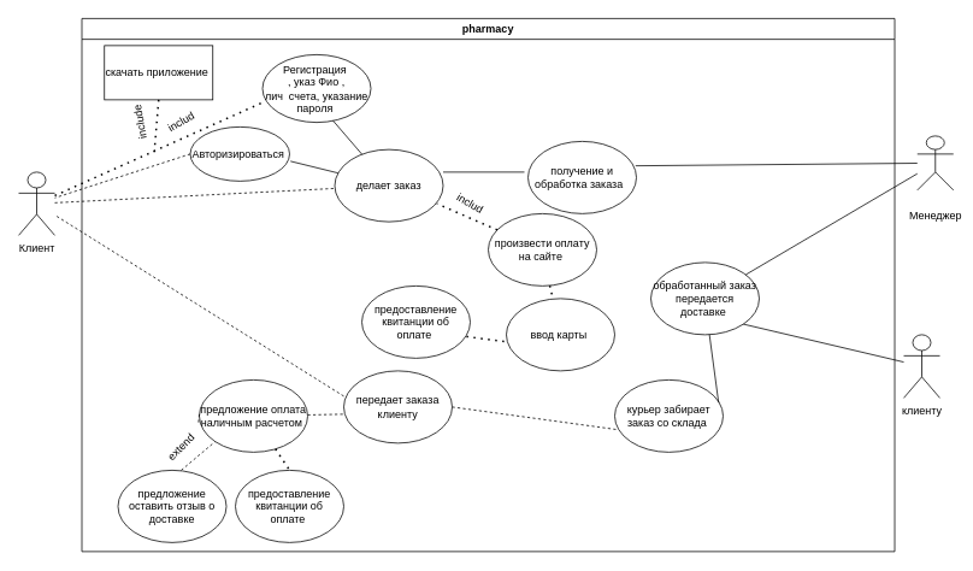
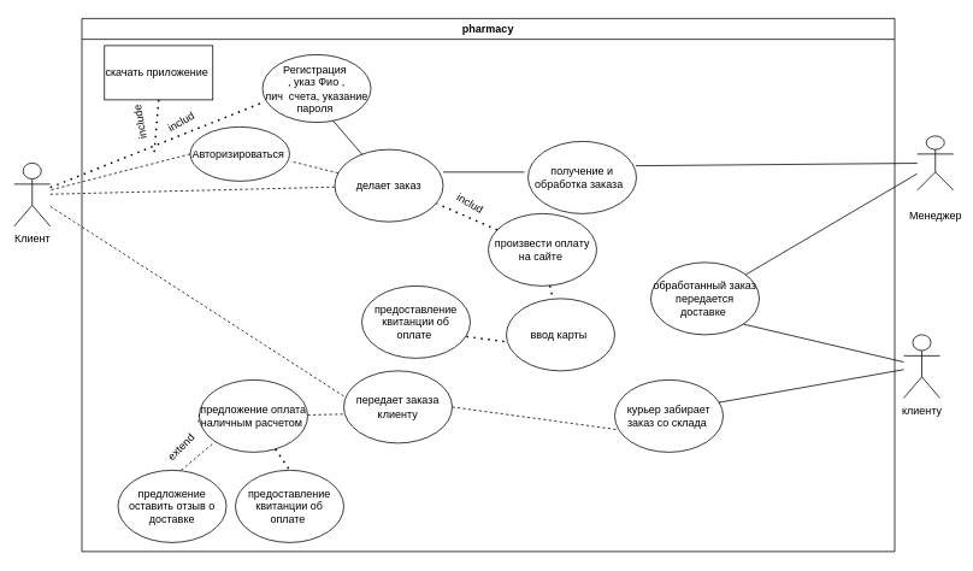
- <mxCell id="43" value="" style="endArrow=none;dashed=0;html=1;rounded=0;entryX=1.009;entryY=0.633;entryDx=0;entryDy=0;entryPerimeter=0;" edge="1" parent="1" source="7" target="38"><mxGeometry width="50" height="50" relative="1" as="geometry"><mxPoint x="640" y="290" as="sourcePoint" /><mxPoint x="690" y="240" as="targetPoint" /></mxGeometry></mxCell>
+ <mxCell id="43" value="" style="endArrow=none;dashed=1;html=1;rounded=0;entryX=1.009;entryY=0.633;entryDx=0;entryDy=0;entryPerimeter=0;" edge="1" parent="1" source="7" target="38"><mxGeometry width="50" height="50" relative="1" as="geometry"><mxPoint x="640" y="290" as="sourcePoint" /><mxPoint x="690" y="240" as="targetPoint" /></mxGeometry></mxCell>
- <mxCell id="2" value="Клиент" style="shape=umlActor;verticalLabelPosition=bottom;verticalAlign=top;html=1;outlineConnect=0;" parent="1" vertex="1"><mxGeometry x="20" y="190" width="40" height="70" as="geometry" /></mxCell>
+ <mxCell id="2" value="Клиент" style="shape=umlActor;verticalLabelPosition=bottom;verticalAlign=top;html=1;outlineConnect=0;" parent="1" vertex="1"><mxGeometry x="15" y="180" width="40" height="70" as="geometry" /></mxCell>
- <mxCell id="20" value="" style="endArrow=none;html=1;rounded=0;exitX=0.958;exitY=0.313;exitDx=0;exitDy=0;exitPerimeter=0;" parent="1" source="19" target="16" edge="1"><mxGeometry width="50" height="50" relative="1" as="geometry"><mxPoint x="810" y="440" as="sourcePoint" /><mxPoint x="680" y="300" as="targetPoint" /></mxGeometry></mxCell>
+ <mxCell id="20" value="" style="endArrow=none;html=1;rounded=0;exitX=0.958;exitY=0.313;exitDx=0;exitDy=0;exitPerimeter=0;" parent="1" source="19" target="4" edge="1"><mxGeometry width="50" height="50" relative="1" as="geometry"><mxPoint x="810" y="440" as="sourcePoint" /><mxPoint x="680" y="300" as="targetPoint" /></mxGeometry></mxCell>
